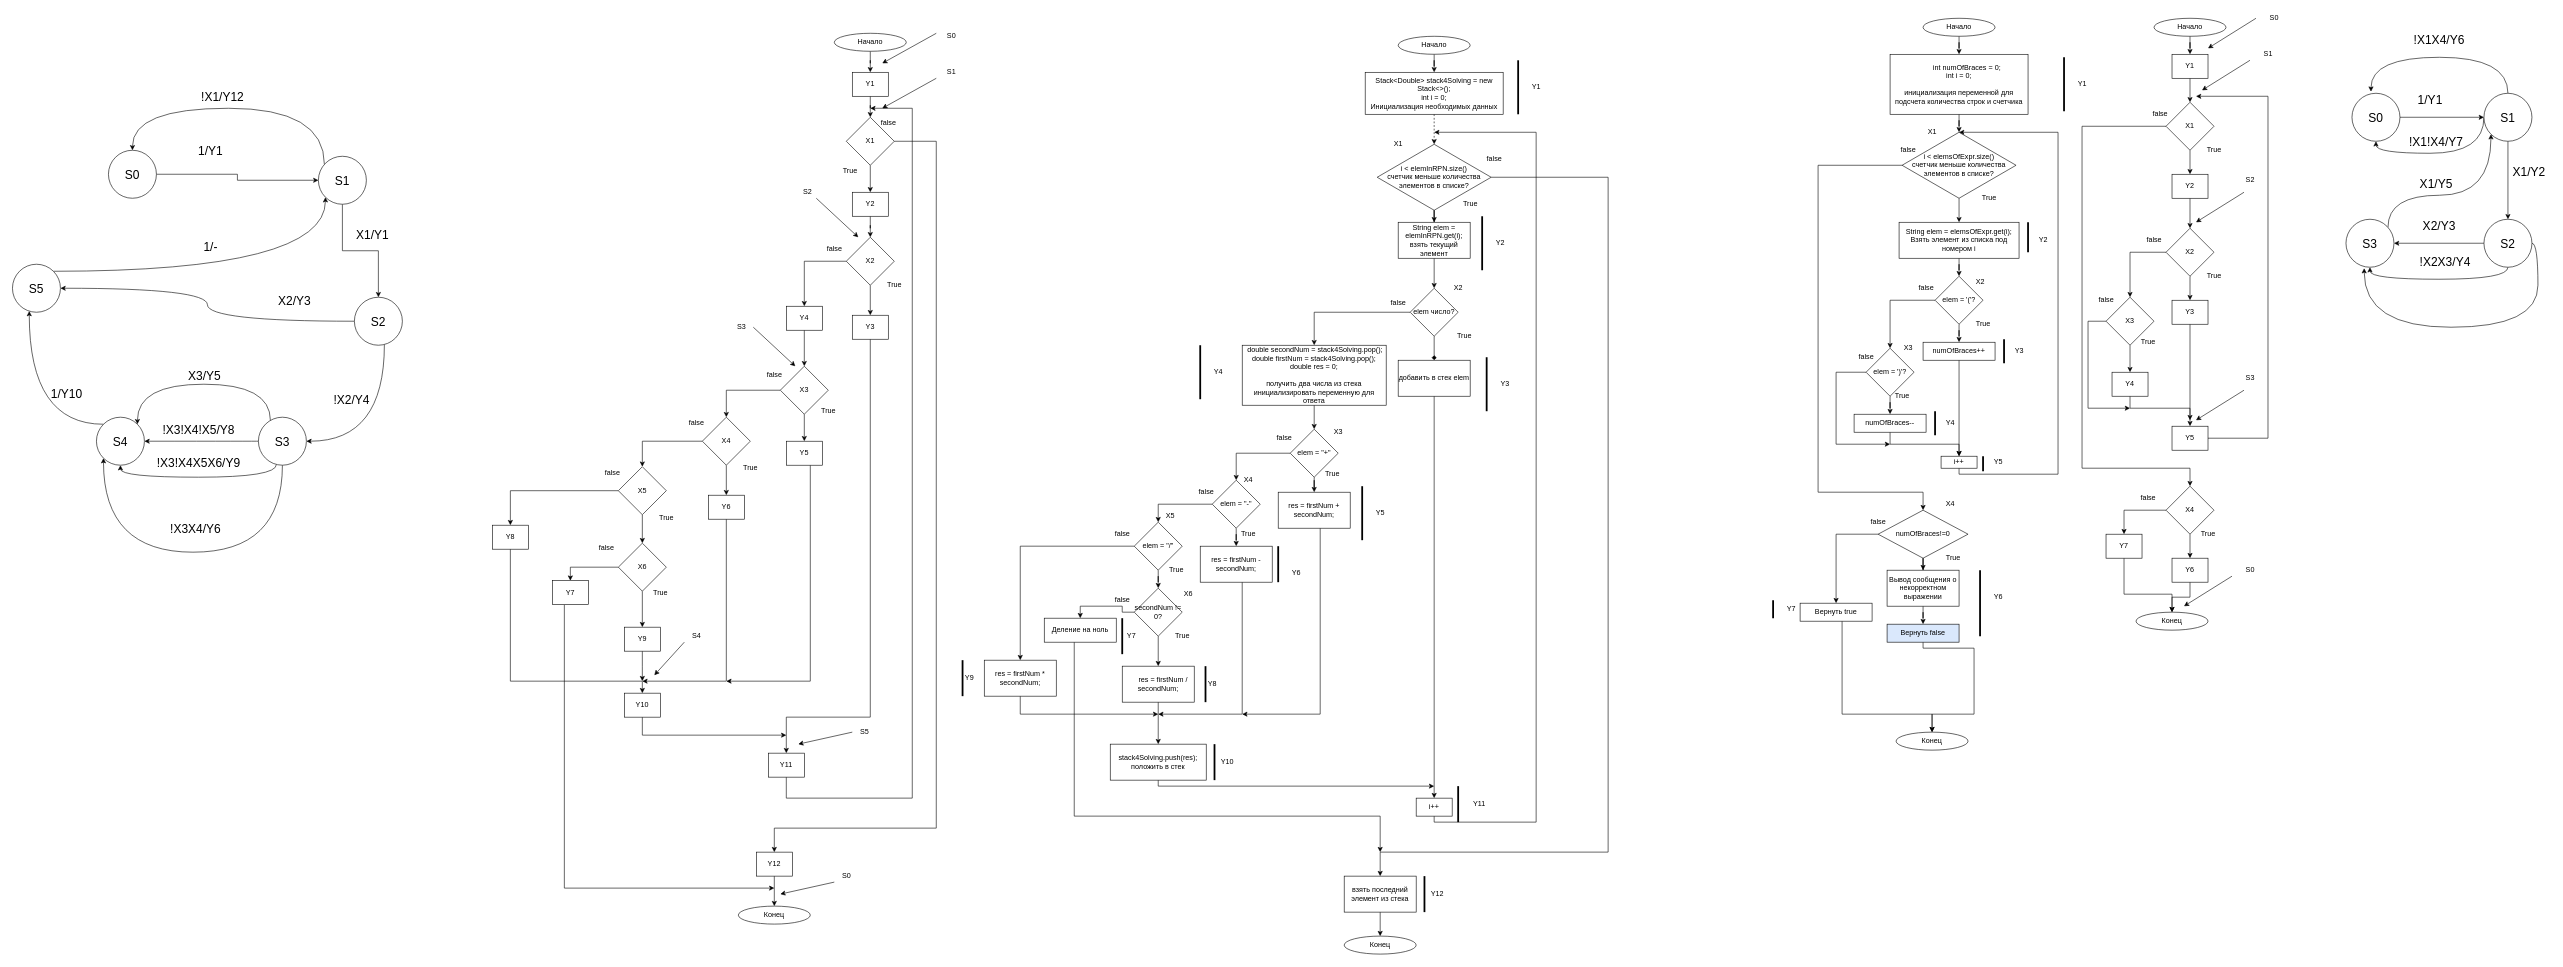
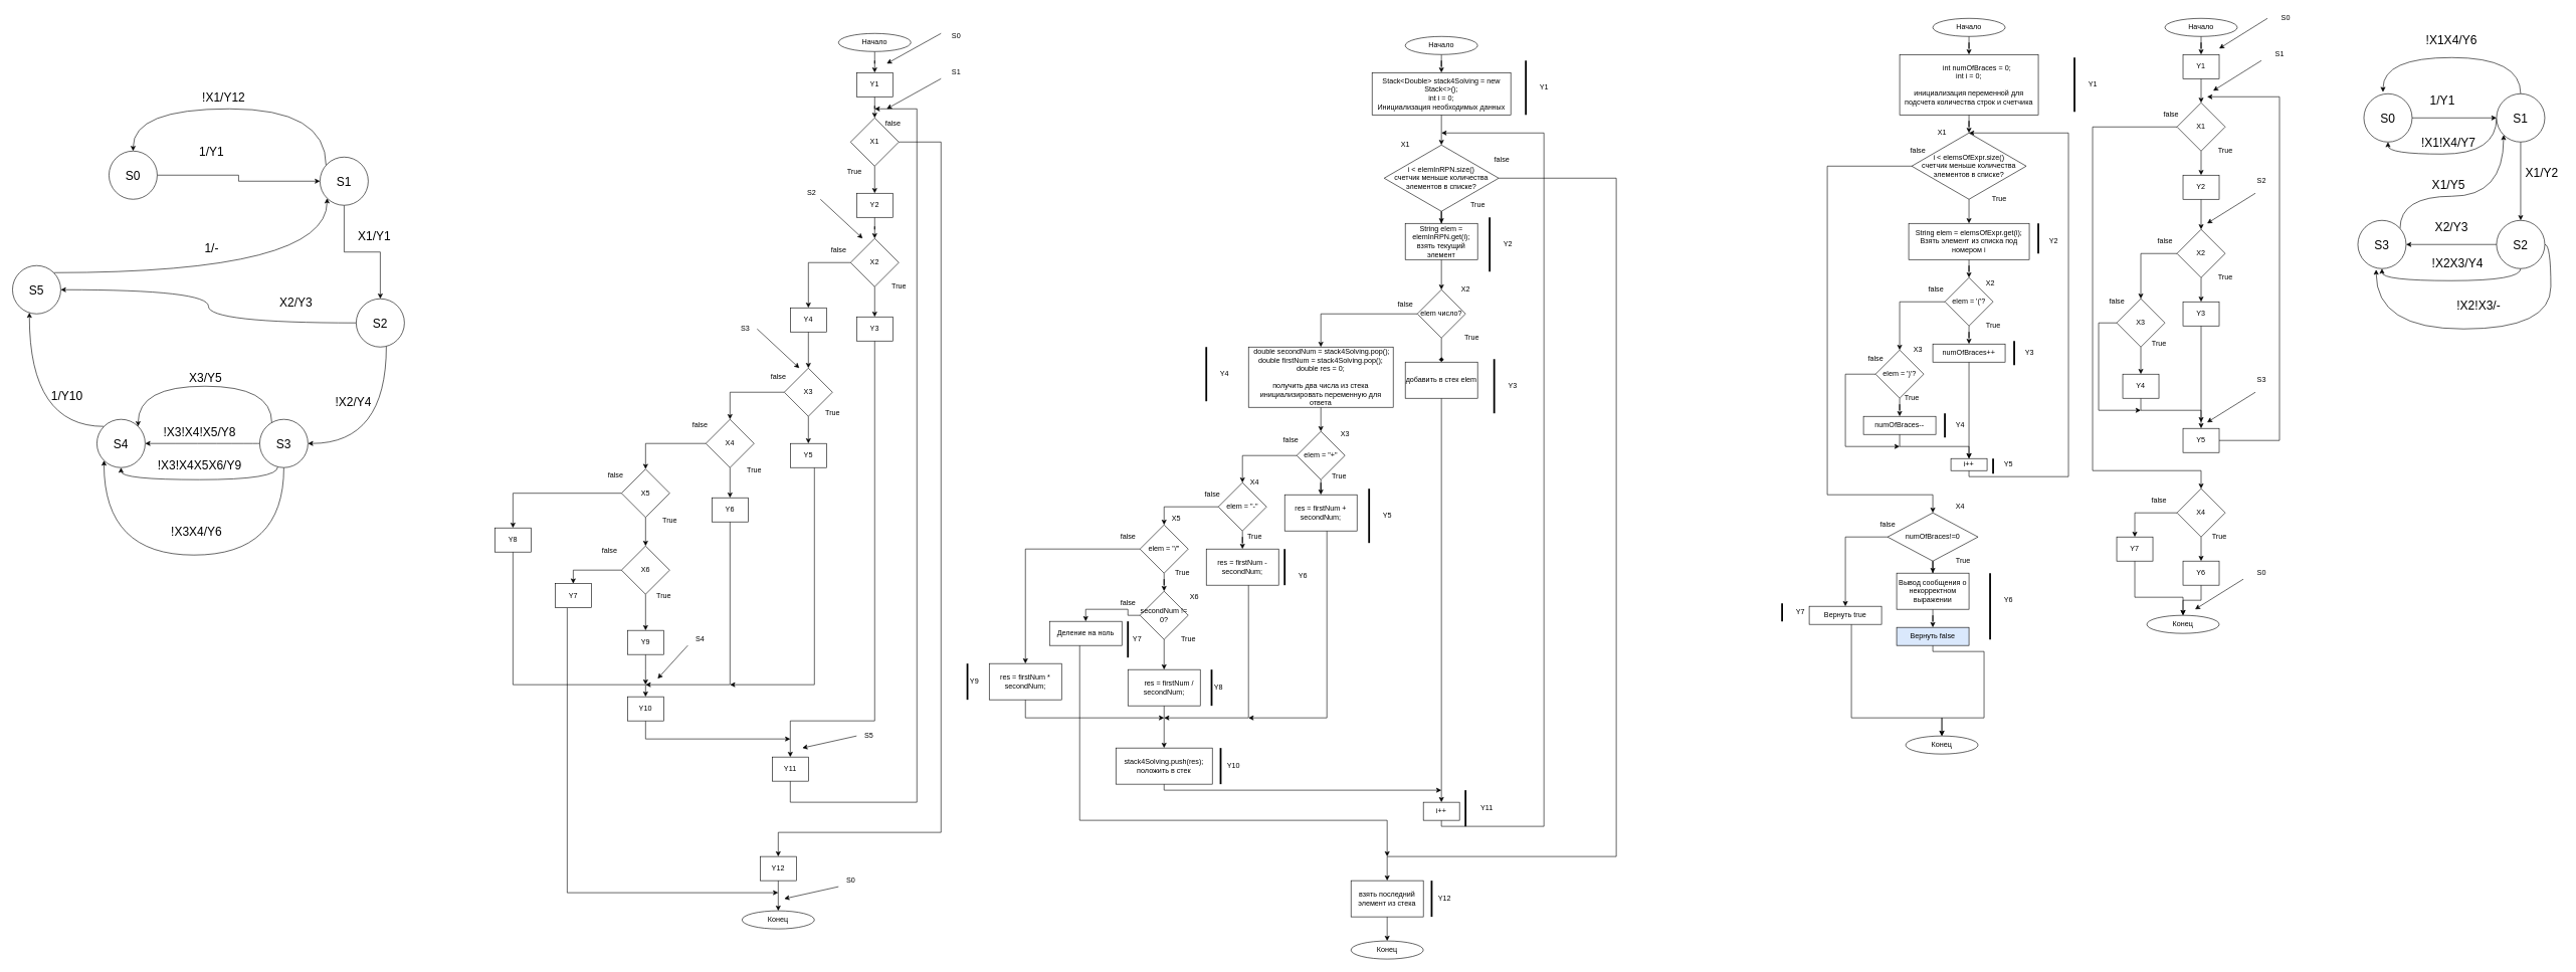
- <mxCell id="128" style="edgeStyle=orthogonalEdgeStyle;rounded=0;orthogonalLoop=1;jettySize=auto;html=1;strokeWidth=1;dashed=1;" edge="1" parent="1" source="129" target="133"><mxGeometry relative="1" as="geometry" /></mxCell>
+ <mxCell id="128" style="edgeStyle=orthogonalEdgeStyle;rounded=0;orthogonalLoop=1;jettySize=auto;html=1;strokeWidth=1;" edge="1" parent="1" source="129" target="133"><mxGeometry relative="1" as="geometry" /></mxCell>
+ <mxCell id="122" value="&lt;font style=&quot;font-size: 20px&quot;&gt;!X2!X3/-&lt;/font&gt;" style="text;html=1;align=center;verticalAlign=middle;resizable=0;points=[];autosize=1;" vertex="1" parent="1"><mxGeometry x="4065" y="495" width="90" height="20" as="geometry" /></mxCell>
